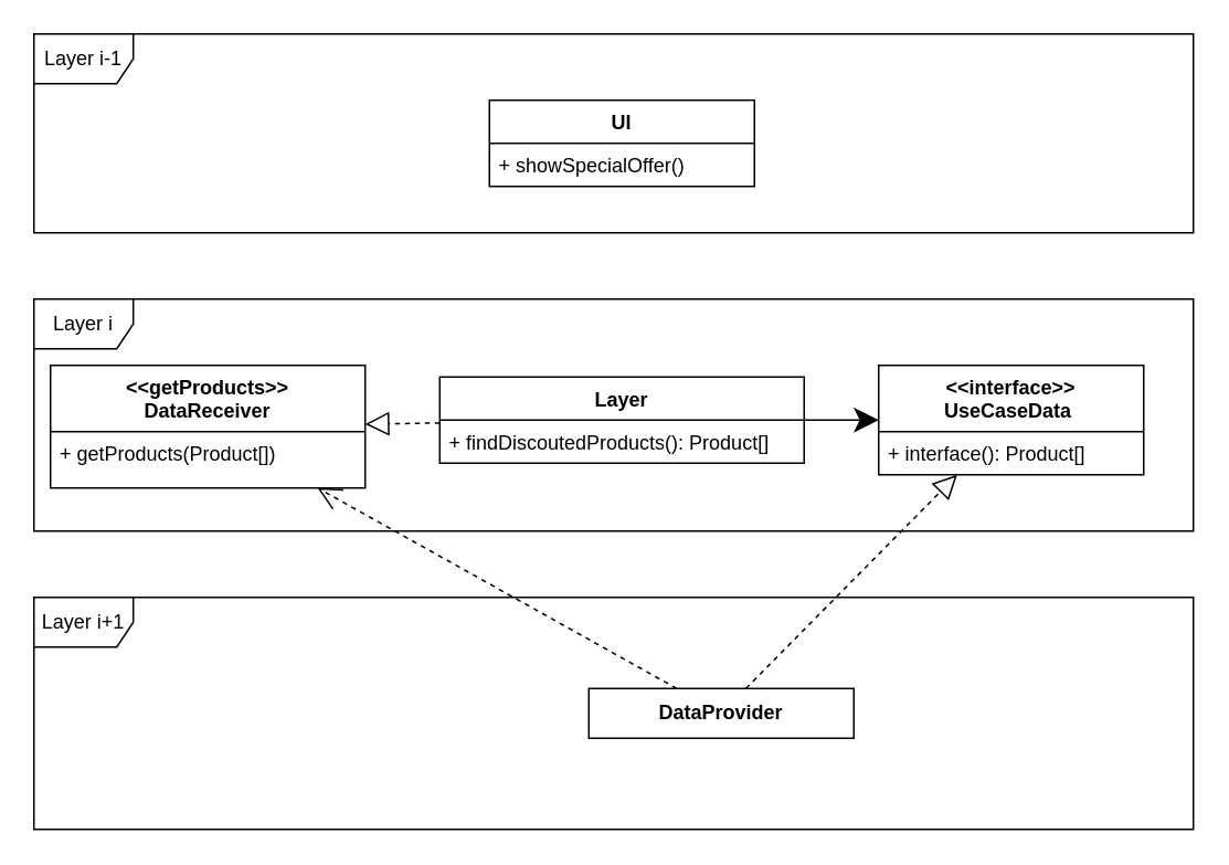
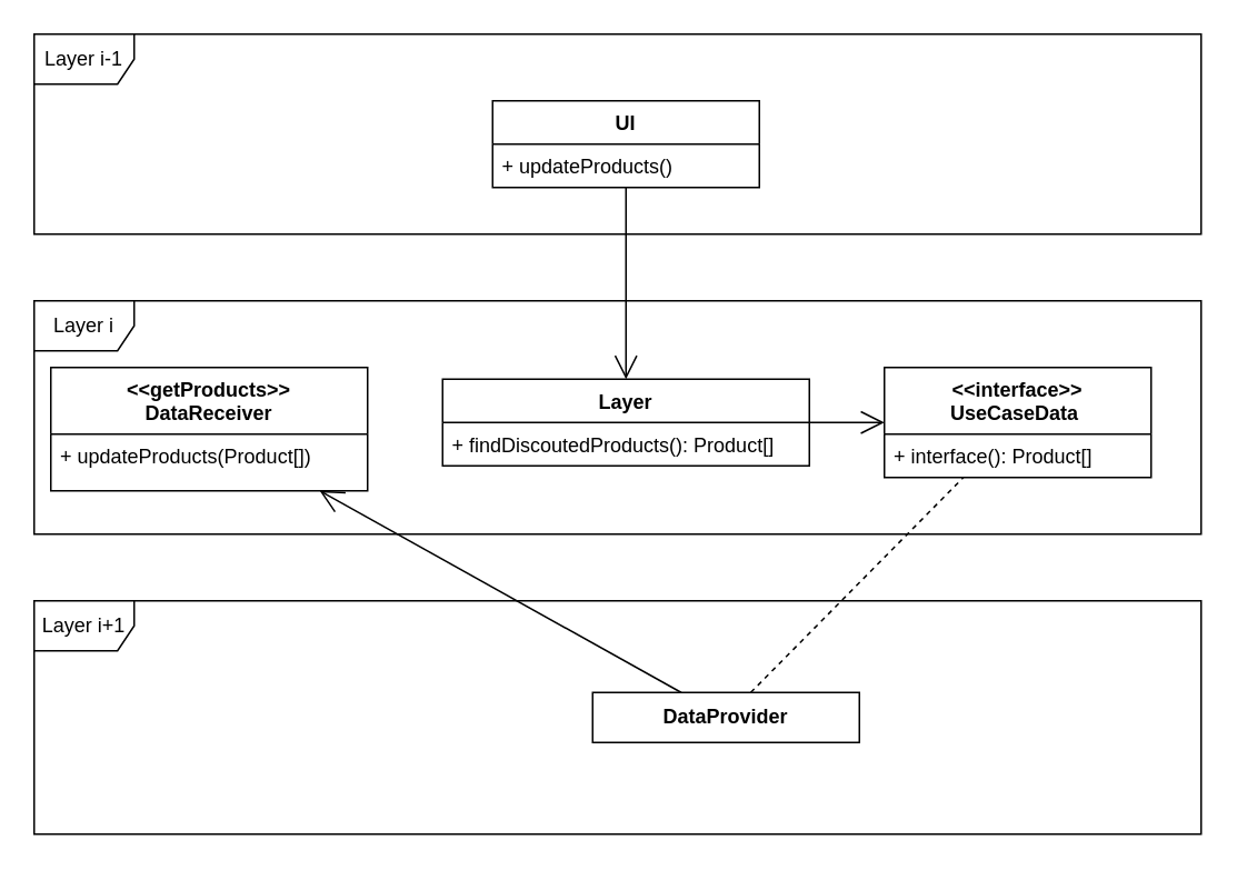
- <mxCell id="6" value="+ showSpecialOffer()" style="text;strokeColor=none;fillColor=none;align=left;verticalAlign=top;spacingLeft=4;spacingRight=4;overflow=hidden;rotatable=0;points=[[0,0.5],[1,0.5]];portConstraint=eastwest;whiteSpace=wrap;html=1;" parent="5" vertex="1"><mxGeometry y="26" width="160" height="26" as="geometry" /></mxCell>
+ <mxCell id="6" value="+ updateProducts()" style="text;strokeColor=none;fillColor=none;align=left;verticalAlign=top;spacingLeft=4;spacingRight=4;overflow=hidden;rotatable=0;points=[[0,0.5],[1,0.5]];portConstraint=eastwest;whiteSpace=wrap;html=1;" parent="5" vertex="1"><mxGeometry y="26" width="160" height="26" as="geometry" /></mxCell>
+ <mxCell id="10" value="" style="endArrow=open;endFill=1;endSize=12;html=1;" parent="1" source="5" target="7" edge="1"><mxGeometry width="160" relative="1" as="geometry"><mxPoint x="200" y="260" as="sourcePoint" /><mxPoint x="360" y="260" as="targetPoint" /></mxGeometry></mxCell>
- <mxCell id="9" value="" style="endArrow=classic;endFill=1;endSize=12;html=1;" parent="1" source="7" target="11" edge="1"><mxGeometry width="160" relative="1" as="geometry"><mxPoint x="200" y="260" as="sourcePoint" /><mxPoint x="360" y="260" as="targetPoint" /></mxGeometry></mxCell>
+ <mxCell id="9" value="" style="endArrow=open;endFill=1;endSize=12;html=1;" parent="1" source="7" target="11" edge="1"><mxGeometry width="160" relative="1" as="geometry"><mxPoint x="200" y="260" as="sourcePoint" /><mxPoint x="360" y="260" as="targetPoint" /></mxGeometry></mxCell>
- <mxCell id="18" value="" style="endArrow=block;dashed=1;endFill=0;endSize=12;html=1;" edge="1" parent="1" source="7" target="15"><mxGeometry width="160" relative="1" as="geometry"><mxPoint x="320" y="560" as="sourcePoint" /><mxPoint x="480" y="560" as="targetPoint" /></mxGeometry></mxCell>
- <mxCell id="16" value="+ getProducts(Product[])" style="text;strokeColor=none;fillColor=none;align=left;verticalAlign=top;spacingLeft=4;spacingRight=4;overflow=hidden;rotatable=0;points=[[0,0.5],[1,0.5]];portConstraint=eastwest;whiteSpace=wrap;html=1;" vertex="1" parent="15"><mxGeometry y="40" width="190" height="34" as="geometry" /></mxCell>
+ <mxCell id="16" value="+ updateProducts(Product[])" style="text;strokeColor=none;fillColor=none;align=left;verticalAlign=top;spacingLeft=4;spacingRight=4;overflow=hidden;rotatable=0;points=[[0,0.5],[1,0.5]];portConstraint=eastwest;whiteSpace=wrap;html=1;" vertex="1" parent="15"><mxGeometry y="40" width="190" height="34" as="geometry" /></mxCell>
- <mxCell id="13" value="" style="endArrow=block;dashed=1;endFill=0;endSize=12;html=1;" parent="1" source="14" target="11" edge="1"><mxGeometry width="160" relative="1" as="geometry"><mxPoint x="400" y="380" as="sourcePoint" /><mxPoint x="480" y="360" as="targetPoint" /></mxGeometry></mxCell>
+ <mxCell id="13" value="" style="endArrow=none;dashed=1;endFill=0;endSize=12;html=1;" parent="1" source="14" target="11" edge="1"><mxGeometry width="160" relative="1" as="geometry"><mxPoint x="400" y="380" as="sourcePoint" /><mxPoint x="480" y="360" as="targetPoint" /></mxGeometry></mxCell>
- <mxCell id="17" value="" style="endArrow=open;endFill=1;endSize=12;html=1;dashed=1;" edge="1" parent="1" source="14" target="15"><mxGeometry width="160" relative="1" as="geometry"><mxPoint x="320" y="560" as="sourcePoint" /><mxPoint x="480" y="560" as="targetPoint" /></mxGeometry></mxCell>
+ <mxCell id="17" value="" style="endArrow=open;endFill=1;endSize=12;html=1;" edge="1" parent="1" source="14" target="15"><mxGeometry width="160" relative="1" as="geometry"><mxPoint x="320" y="560" as="sourcePoint" /><mxPoint x="480" y="560" as="targetPoint" /></mxGeometry></mxCell>
